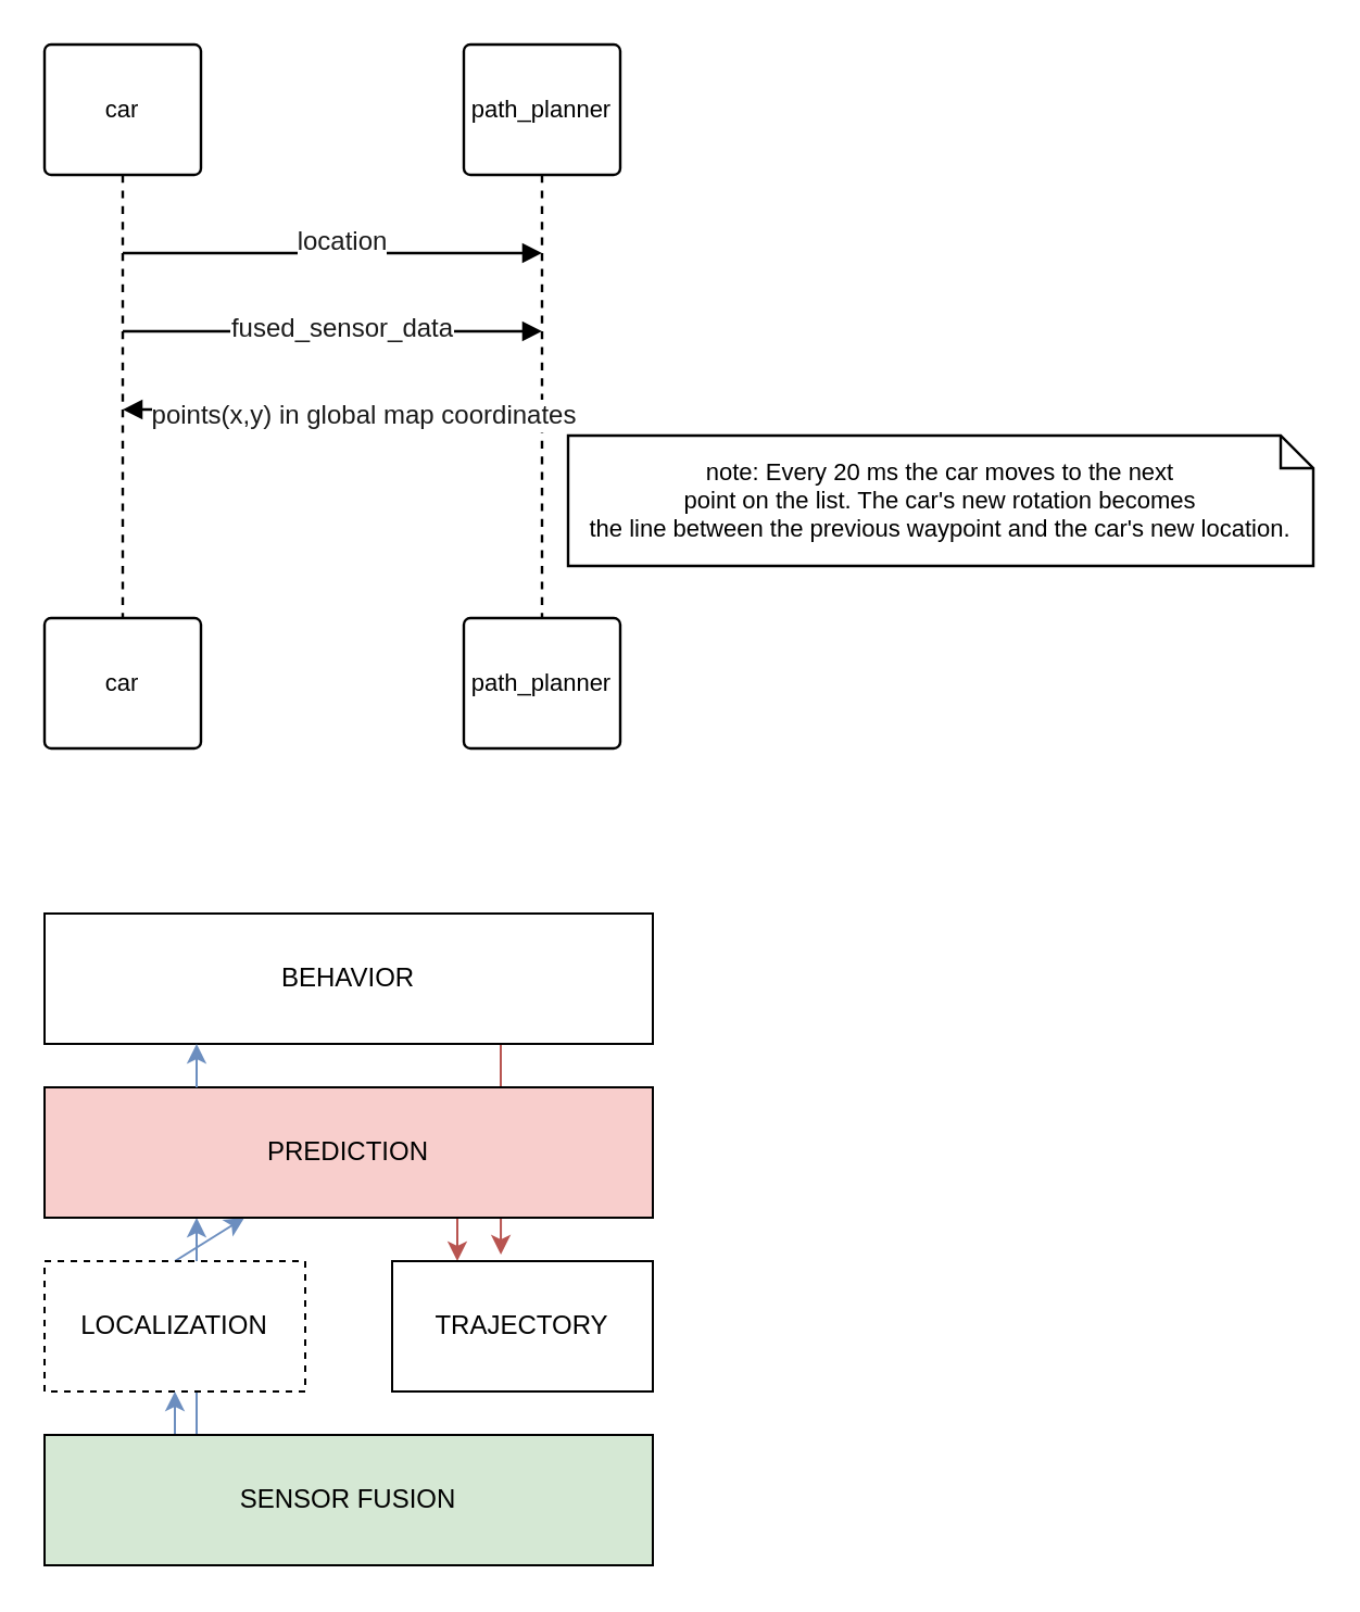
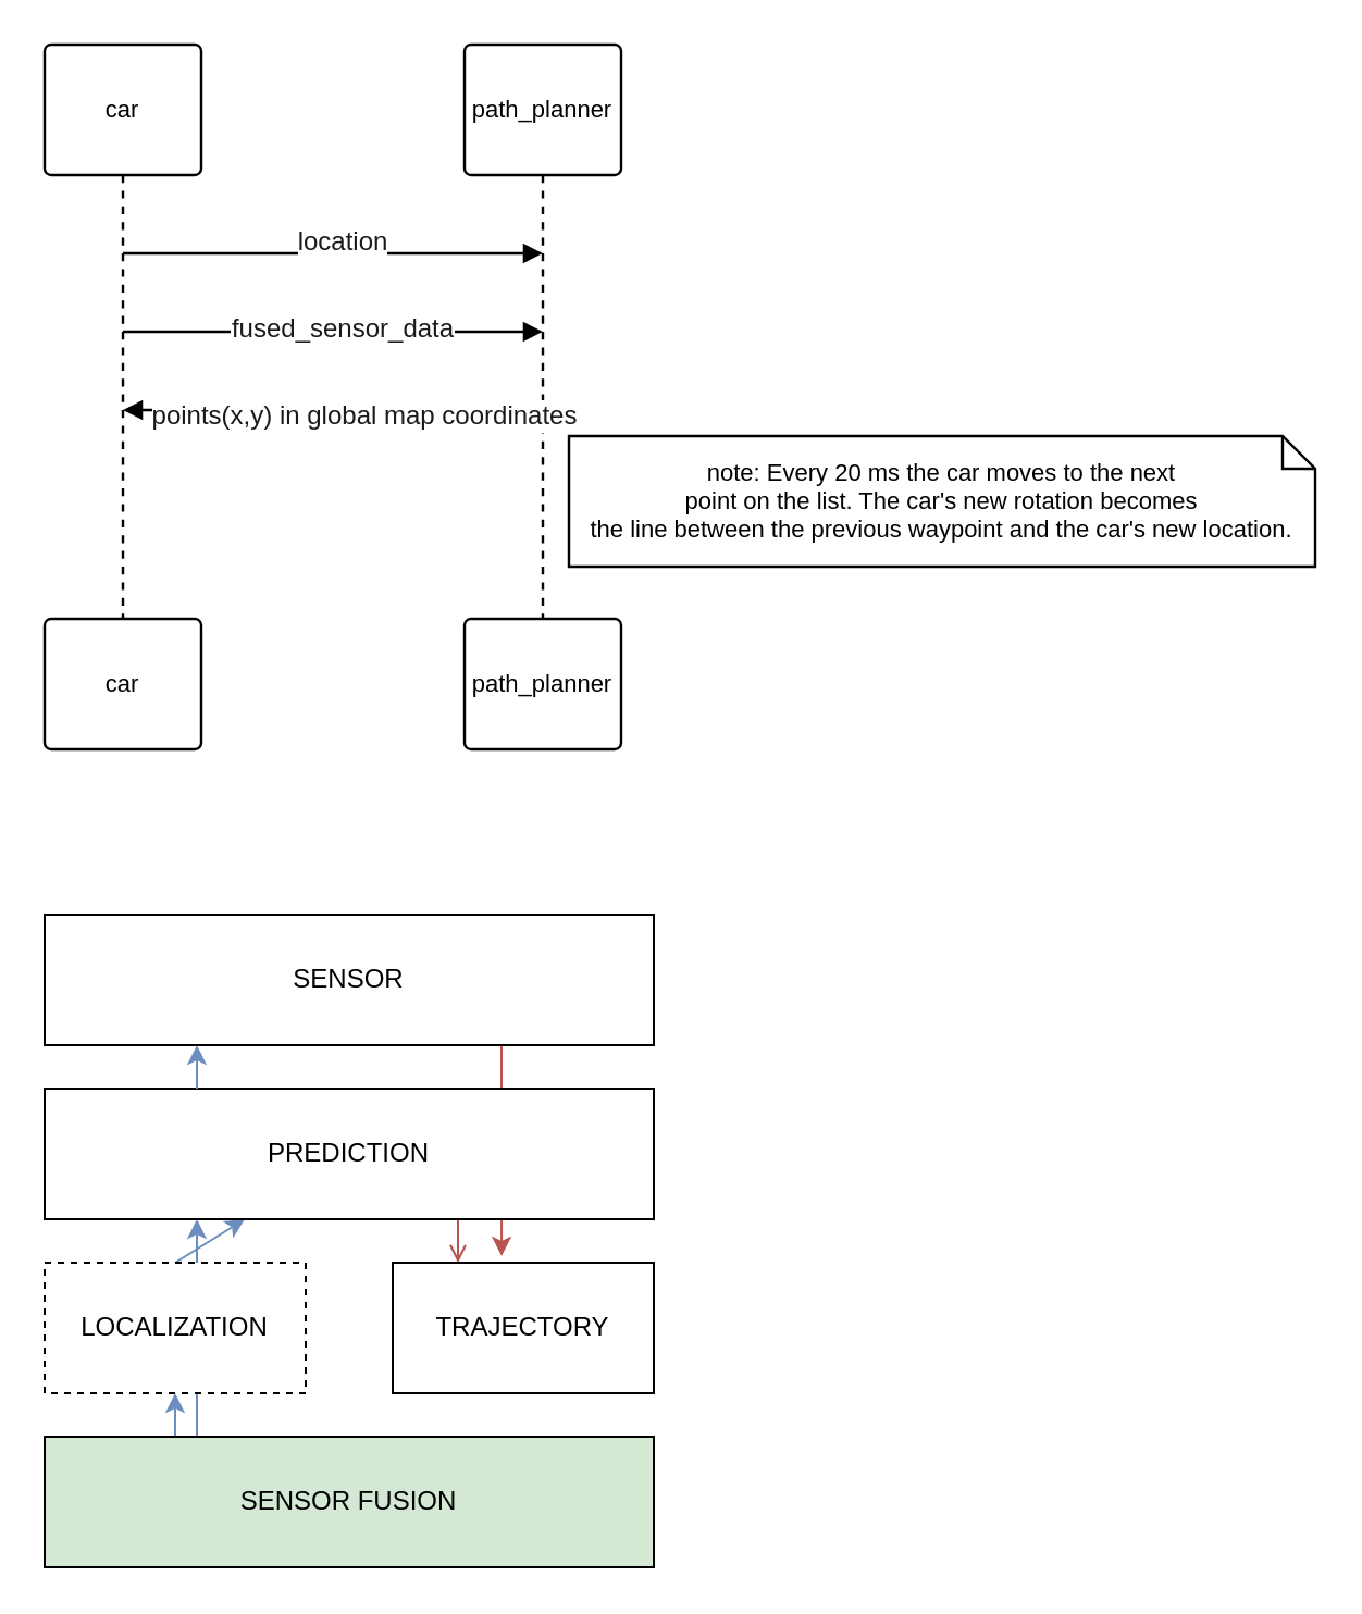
- <mxCell id="18" value="BEHAVIOR" style="rounded=0;whiteSpace=wrap;html=1;" vertex="1" parent="1"><mxGeometry x="20" y="420" width="280" height="60" as="geometry" /></mxCell>
+ <mxCell id="18" value="SENSOR" style="rounded=0;whiteSpace=wrap;html=1;" vertex="1" parent="1"><mxGeometry x="20" y="420" width="280" height="60" as="geometry" /></mxCell>
- <mxCell id="20" value="PREDICTION" style="rounded=0;whiteSpace=wrap;html=1;fillColor=#f8cecc;" vertex="1" parent="1"><mxGeometry x="20" y="500" width="280" height="60" as="geometry" /></mxCell>
+ <mxCell id="20" value="PREDICTION" style="rounded=0;whiteSpace=wrap;html=1;" vertex="1" parent="1"><mxGeometry x="20" y="500" width="280" height="60" as="geometry" /></mxCell>
- <mxCell id="19" style="edgeStyle=orthogonalEdgeStyle;rounded=0;html=1;entryX=0.25;entryY=0;jettySize=auto;orthogonalLoop=1;fillColor=#f8cecc;strokeColor=#b85450;" edge="1" parent="1" source="20" target="22"><mxGeometry relative="1" as="geometry"><Array as="points"><mxPoint x="210" y="570" /><mxPoint x="210" y="570" /></Array></mxGeometry></mxCell>
+ <mxCell id="19" style="edgeStyle=orthogonalEdgeStyle;rounded=0;html=1;entryX=0.25;entryY=0;jettySize=auto;orthogonalLoop=1;fillColor=#f8cecc;strokeColor=#b85450;endArrow=open;" edge="1" parent="1" source="20" target="22"><mxGeometry relative="1" as="geometry"><Array as="points"><mxPoint x="210" y="570" /><mxPoint x="210" y="570" /></Array></mxGeometry></mxCell>
